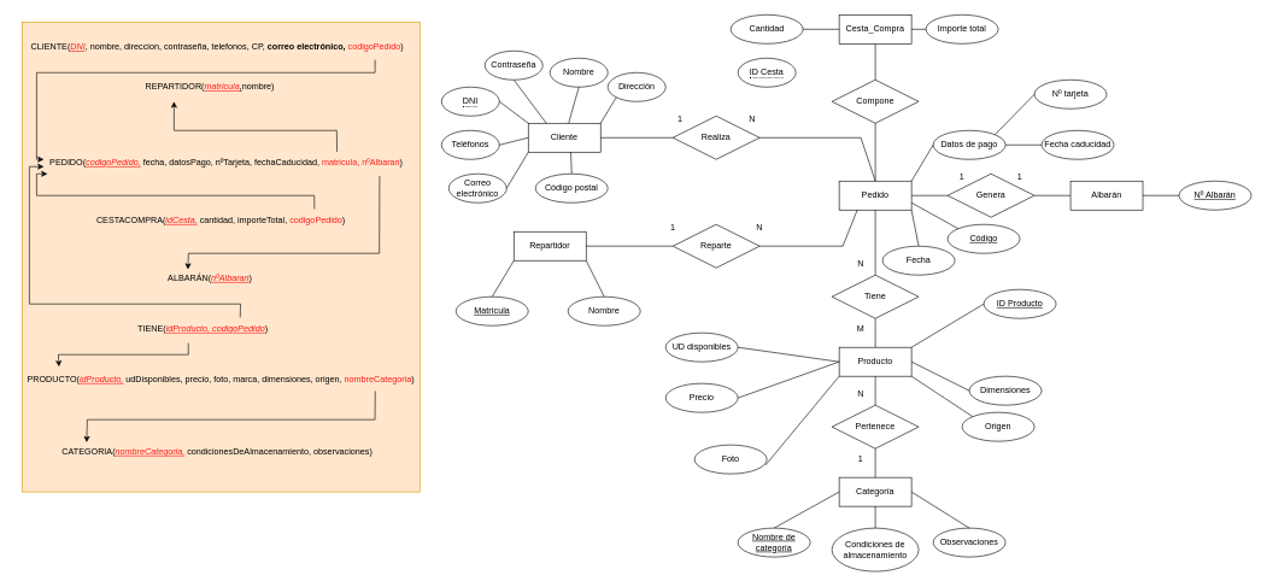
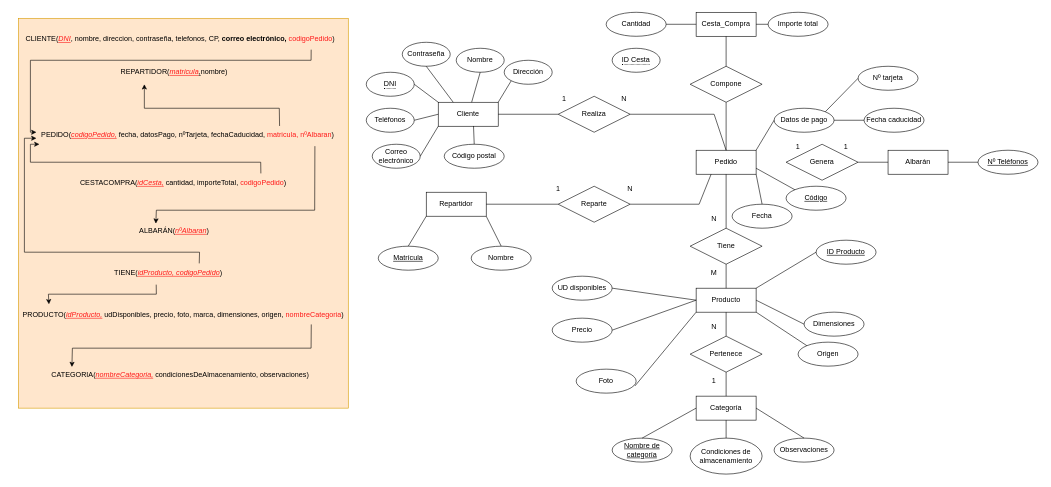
- <mxCell id="30" value="" style="endArrow=none;html=1;rounded=0;entryX=1;entryY=0.5;entryDx=0;entryDy=0;exitX=0;exitY=0.5;exitDx=0;exitDy=0;" edge="1" parent="1" source="21" target="7"><mxGeometry width="50" height="50" relative="1" as="geometry"><mxPoint x="1060" y="380" as="sourcePoint" /><mxPoint x="1110" y="330" as="targetPoint" /></mxGeometry></mxCell>
- <mxCell id="67" value="Nº Albarán" style="ellipse;whiteSpace=wrap;html=1;align=center;fontStyle=4;" vertex="1" parent="1"><mxGeometry x="1630" y="250" width="100" height="40" as="geometry" /></mxCell>
+ <mxCell id="67" value="Nº Teléfonos" style="ellipse;whiteSpace=wrap;html=1;align=center;fontStyle=4;" vertex="1" parent="1"><mxGeometry x="1630" y="250" width="100" height="40" as="geometry" /></mxCell>
